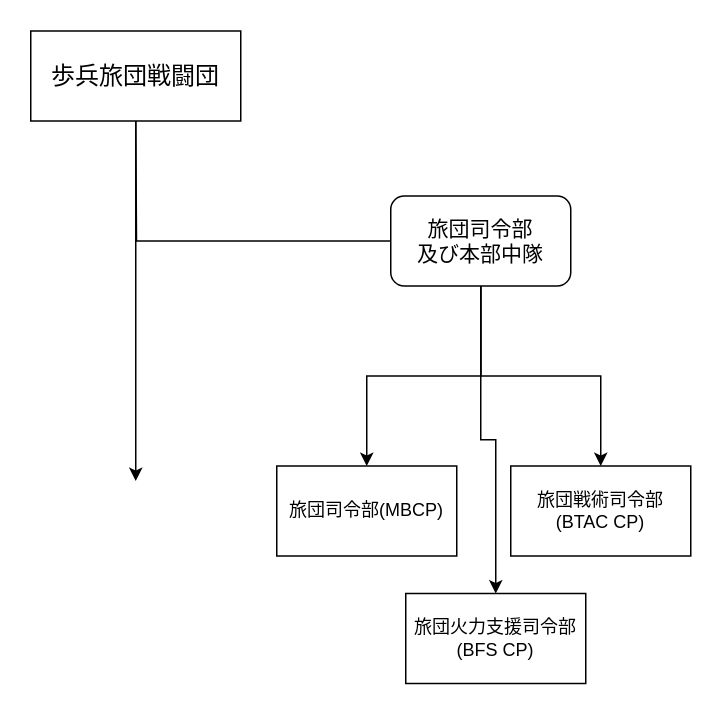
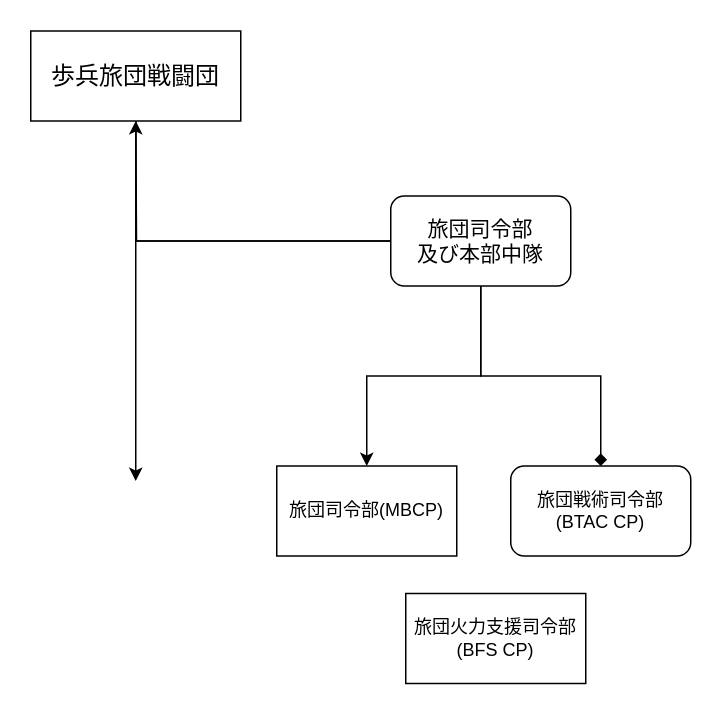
- <mxCell id="6" style="edgeStyle=orthogonalEdgeStyle;rounded=0;orthogonalLoop=1;jettySize=auto;html=1;entryX=0.5;entryY=0;entryDx=0;entryDy=0;" edge="1" parent="1" source="8" target="10"><mxGeometry relative="1" as="geometry" /></mxCell>
+ <mxCell id="6" style="edgeStyle=orthogonalEdgeStyle;rounded=0;orthogonalLoop=1;jettySize=auto;html=1;entryX=0.5;entryY=0;entryDx=0;entryDy=0;endArrow=diamond;" edge="1" parent="1" source="8" target="10"><mxGeometry relative="1" as="geometry" /></mxCell>
- <mxCell id="7" style="edgeStyle=orthogonalEdgeStyle;rounded=0;orthogonalLoop=1;jettySize=auto;html=1;entryX=0.5;entryY=0;entryDx=0;entryDy=0;" edge="1" parent="1" source="8" target="11"><mxGeometry relative="1" as="geometry" /></mxCell>
+ <mxCell id="7" style="edgeStyle=orthogonalEdgeStyle;rounded=0;orthogonalLoop=1;jettySize=auto;html=1;" edge="1" parent="1" source="8" target="3"><mxGeometry relative="1" as="geometry" /></mxCell>
- <mxCell id="10" value="旅団戦術司令部&lt;br/&gt;(BTAC CP)" style="rounded=0;whiteSpace=wrap;html=1;" vertex="1" parent="1"><mxGeometry x="340" y="310" width="120" height="60" as="geometry" /></mxCell>
+ <mxCell id="10" value="旅団戦術司令部&lt;br/&gt;(BTAC CP)" style="whiteSpace=wrap;html=1;rounded=1;" vertex="1" parent="1"><mxGeometry x="340" y="310" width="120" height="60" as="geometry" /></mxCell>
